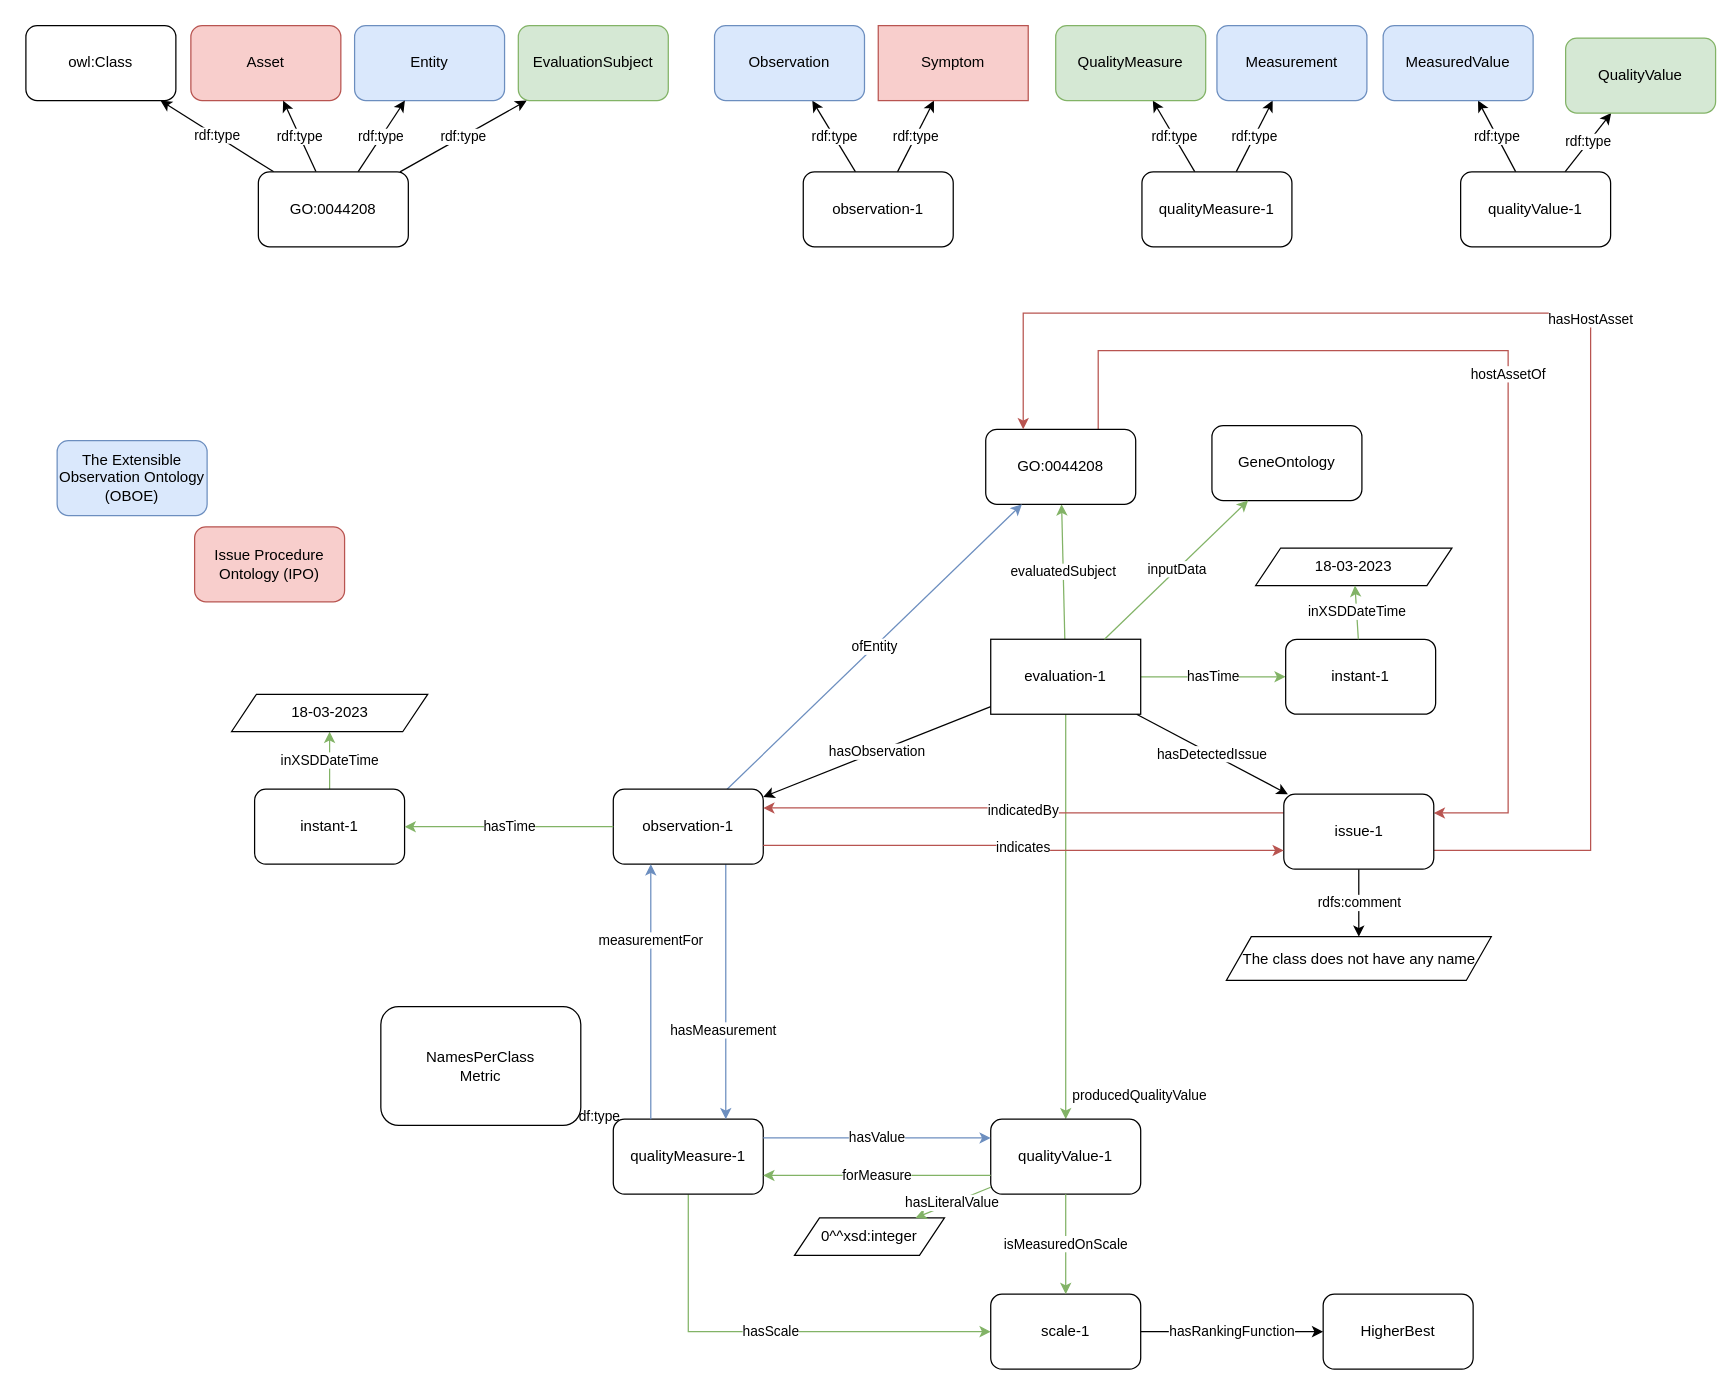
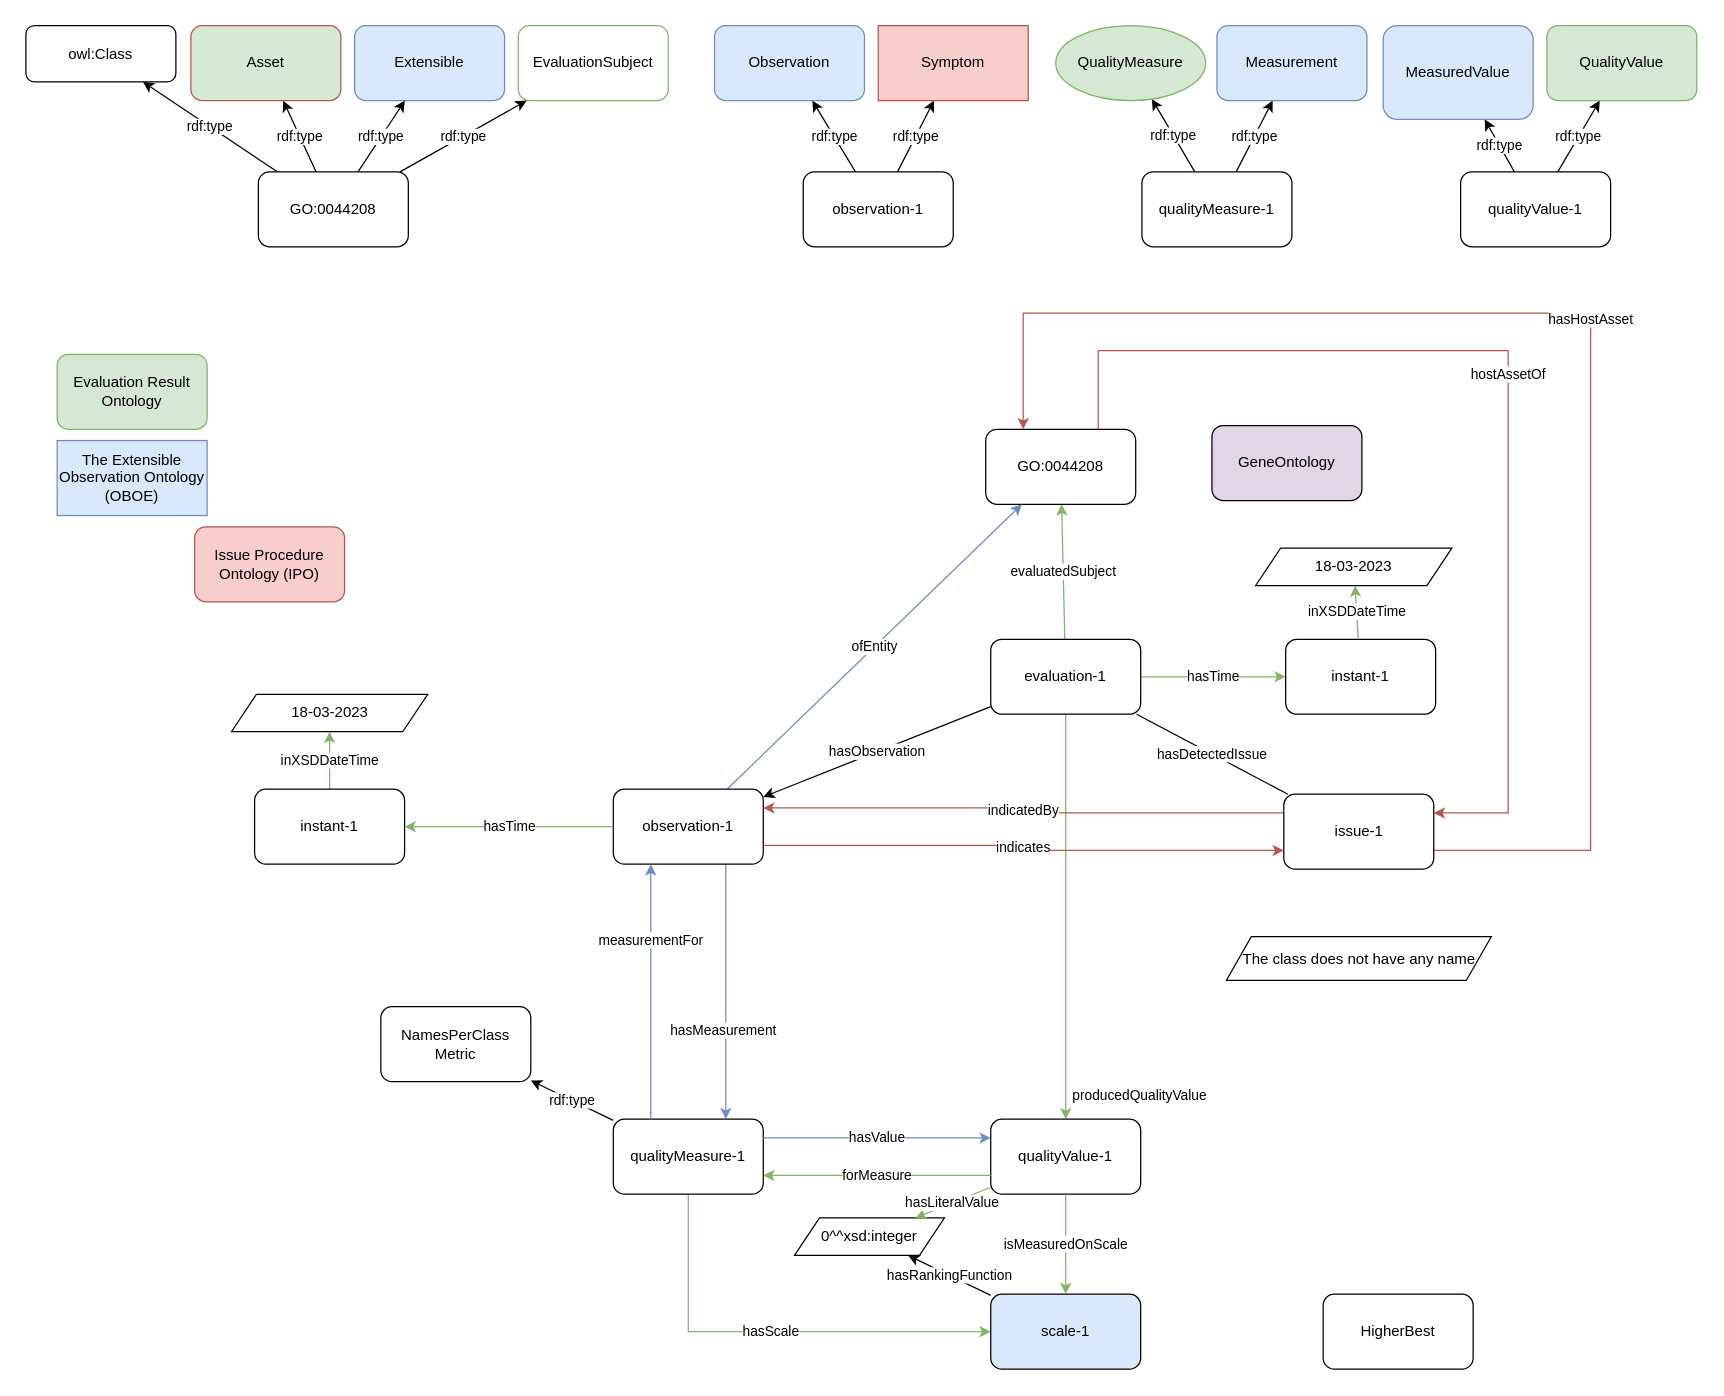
- <mxCell id="68" value="owl:Class" style="rounded=1;whiteSpace=wrap;html=1;" vertex="1" parent="1"><mxGeometry x="20" y="20" width="120" height="60" as="geometry" /></mxCell>
+ <mxCell id="68" value="owl:Class" style="rounded=1;whiteSpace=wrap;html=1;" vertex="1" parent="1"><mxGeometry x="20" y="20" width="120" height="45" as="geometry" /></mxCell>
- <mxCell id="45" value="Asset" style="rounded=1;whiteSpace=wrap;html=1;fillColor=#f8cecc;strokeColor=#b85450;" vertex="1" parent="1"><mxGeometry x="152" y="20" width="120" height="60" as="geometry" /></mxCell>
+ <mxCell id="45" value="Asset" style="rounded=1;whiteSpace=wrap;html=1;fillColor=#d5e8d4;strokeColor=#b85450;" vertex="1" parent="1"><mxGeometry x="152" y="20" width="120" height="60" as="geometry" /></mxCell>
- <mxCell id="46" value="Entity" style="rounded=1;whiteSpace=wrap;html=1;fillColor=#dae8fc;strokeColor=#6c8ebf;" vertex="1" parent="1"><mxGeometry x="283" y="20" width="120" height="60" as="geometry" /></mxCell>
+ <mxCell id="46" value="Extensible" style="rounded=1;whiteSpace=wrap;html=1;fillColor=#dae8fc;strokeColor=#6c8ebf;" vertex="1" parent="1"><mxGeometry x="283" y="20" width="120" height="60" as="geometry" /></mxCell>
- <mxCell id="47" value="EvaluationSubject" style="rounded=1;whiteSpace=wrap;html=1;fillColor=#d5e8d4;strokeColor=#82b366;" vertex="1" parent="1"><mxGeometry x="414" y="20" width="120" height="60" as="geometry" /></mxCell>
+ <mxCell id="47" value="EvaluationSubject" style="rounded=1;whiteSpace=wrap;html=1;fillColor=#ffffff;strokeColor=#82b366;" vertex="1" parent="1"><mxGeometry x="414" y="20" width="120" height="60" as="geometry" /></mxCell>
- <mxCell id="61" value="QualityMeasure" style="rounded=1;whiteSpace=wrap;html=1;fillColor=#d5e8d4;strokeColor=#82b366;" vertex="1" parent="1"><mxGeometry x="844" y="20" width="120" height="60" as="geometry" /></mxCell>
+ <mxCell id="61" value="QualityMeasure" style="ellipse;whiteSpace=wrap;html=1;fillColor=#d5e8d4;strokeColor=#82b366;" vertex="1" parent="1"><mxGeometry x="844" y="20" width="120" height="60" as="geometry" /></mxCell>
- <mxCell id="66" value="MeasuredValue" style="rounded=1;whiteSpace=wrap;html=1;fillColor=#dae8fc;strokeColor=#6c8ebf;" vertex="1" parent="1"><mxGeometry x="1106" y="20" width="120" height="60" as="geometry" /></mxCell>
+ <mxCell id="66" value="MeasuredValue" style="rounded=1;whiteSpace=wrap;html=1;fillColor=#dae8fc;strokeColor=#6c8ebf;" vertex="1" parent="1"><mxGeometry x="1106" y="20" width="120" height="75" as="geometry" /></mxCell>
- <mxCell id="67" value="QualityValue" style="rounded=1;whiteSpace=wrap;html=1;fillColor=#d5e8d4;strokeColor=#82b366;" vertex="1" parent="1"><mxGeometry x="1252" y="30" width="120" height="60" as="geometry" /></mxCell>
+ <mxCell id="67" value="QualityValue" style="rounded=1;whiteSpace=wrap;html=1;fillColor=#d5e8d4;strokeColor=#82b366;" vertex="1" parent="1"><mxGeometry x="1237" y="20" width="120" height="60" as="geometry" /></mxCell>
+ <mxCell id="40" value="&lt;div&gt;Evaluation Result&lt;/div&gt;&lt;div&gt;Ontology&lt;br&gt;&lt;/div&gt;" style="rounded=1;whiteSpace=wrap;html=1;fillColor=#d5e8d4;strokeColor=#82b366;" vertex="1" parent="1"><mxGeometry x="45" y="283" width="120" height="60" as="geometry" /></mxCell>
- <mxCell id="10" value="GeneOntology" style="rounded=1;whiteSpace=wrap;html=1;" vertex="1" parent="1"><mxGeometry x="969" y="340" width="120" height="60" as="geometry" /></mxCell>
+ <mxCell id="10" value="GeneOntology" style="rounded=1;whiteSpace=wrap;html=1;fillColor=#e1d5e7;" vertex="1" parent="1"><mxGeometry x="969" y="340" width="120" height="60" as="geometry" /></mxCell>
- <mxCell id="41" value="&lt;div&gt;The Extensible Observation Ontology&lt;/div&gt;&lt;div&gt;(OBOE)&lt;br&gt;&lt;/div&gt;" style="rounded=1;whiteSpace=wrap;html=1;fillColor=#dae8fc;strokeColor=#6c8ebf;" vertex="1" parent="1"><mxGeometry x="45" y="352" width="120" height="60" as="geometry" /></mxCell>
+ <mxCell id="41" value="&lt;div&gt;The Extensible Observation Ontology&lt;/div&gt;&lt;div&gt;(OBOE)&lt;br&gt;&lt;/div&gt;" style="whiteSpace=wrap;html=1;fillColor=#dae8fc;strokeColor=#6c8ebf;rounded=0;" vertex="1" parent="1"><mxGeometry x="45" y="352" width="120" height="60" as="geometry" /></mxCell>
- <mxCell id="19" value="inputData" style="endArrow=classic;html=1;rounded=0;fillColor=#d5e8d4;strokeColor=#82b366;" edge="1" parent="1" source="8" target="10"><mxGeometry width="50" height="50" relative="1" as="geometry"><mxPoint x="828" y="581" as="sourcePoint" /><mxPoint x="878" y="531" as="targetPoint" /></mxGeometry></mxCell>
- <mxCell id="8" value="evaluation-1" style="whiteSpace=wrap;html=1;rounded=0;" vertex="1" parent="1"><mxGeometry x="792" y="511" width="120" height="60" as="geometry" /></mxCell>
+ <mxCell id="8" value="evaluation-1" style="rounded=1;whiteSpace=wrap;html=1;" vertex="1" parent="1"><mxGeometry x="792" y="511" width="120" height="60" as="geometry" /></mxCell>
- <mxCell id="7" value="hasDetectedIssue" style="rounded=0;orthogonalLoop=1;jettySize=auto;html=1;" edge="1" parent="1" source="8" target="36"><mxGeometry relative="1" as="geometry" /></mxCell>
+ <mxCell id="7" value="hasDetectedIssue" style="rounded=0;orthogonalLoop=1;jettySize=auto;html=1;endArrow=none;" edge="1" parent="1" source="8" target="36"><mxGeometry relative="1" as="geometry" /></mxCell>
- <mxCell id="34" value="rdfs:comment" style="rounded=0;orthogonalLoop=1;jettySize=auto;html=1;" edge="1" parent="1" source="36" target="39"><mxGeometry relative="1" as="geometry" /></mxCell>
- <mxCell id="44" value="&lt;div&gt;NamesPerClass&lt;/div&gt;&lt;div&gt;Metric&lt;/div&gt;" style="rounded=1;whiteSpace=wrap;html=1;" vertex="1" parent="1"><mxGeometry x="304" y="805" width="160" height="95" as="geometry" /></mxCell>
+ <mxCell id="44" value="&lt;div&gt;NamesPerClass&lt;/div&gt;&lt;div&gt;Metric&lt;/div&gt;" style="rounded=1;whiteSpace=wrap;html=1;" vertex="1" parent="1"><mxGeometry x="304" y="805" width="120" height="60" as="geometry" /></mxCell>
- <mxCell id="15" value="scale-1" style="rounded=1;whiteSpace=wrap;html=1;" vertex="1" parent="1"><mxGeometry x="792" y="1035" width="120" height="60" as="geometry" /></mxCell>
+ <mxCell id="15" value="scale-1" style="rounded=1;whiteSpace=wrap;html=1;fillColor=#dae8fc;" vertex="1" parent="1"><mxGeometry x="792" y="1035" width="120" height="60" as="geometry" /></mxCell>
- <mxCell id="24" value="hasRankingFunction" style="endArrow=classic;html=1;rounded=0;" edge="1" parent="1" source="15" target="23"><mxGeometry width="50" height="50" relative="1" as="geometry"><mxPoint x="828" y="775" as="sourcePoint" /><mxPoint x="878" y="725" as="targetPoint" /></mxGeometry></mxCell>
+ <mxCell id="24" value="hasRankingFunction" style="endArrow=classic;html=1;rounded=0;" edge="1" parent="1" source="15" target="16"><mxGeometry width="50" height="50" relative="1" as="geometry"><mxPoint x="828" y="775" as="sourcePoint" /><mxPoint x="878" y="725" as="targetPoint" /></mxGeometry></mxCell>
